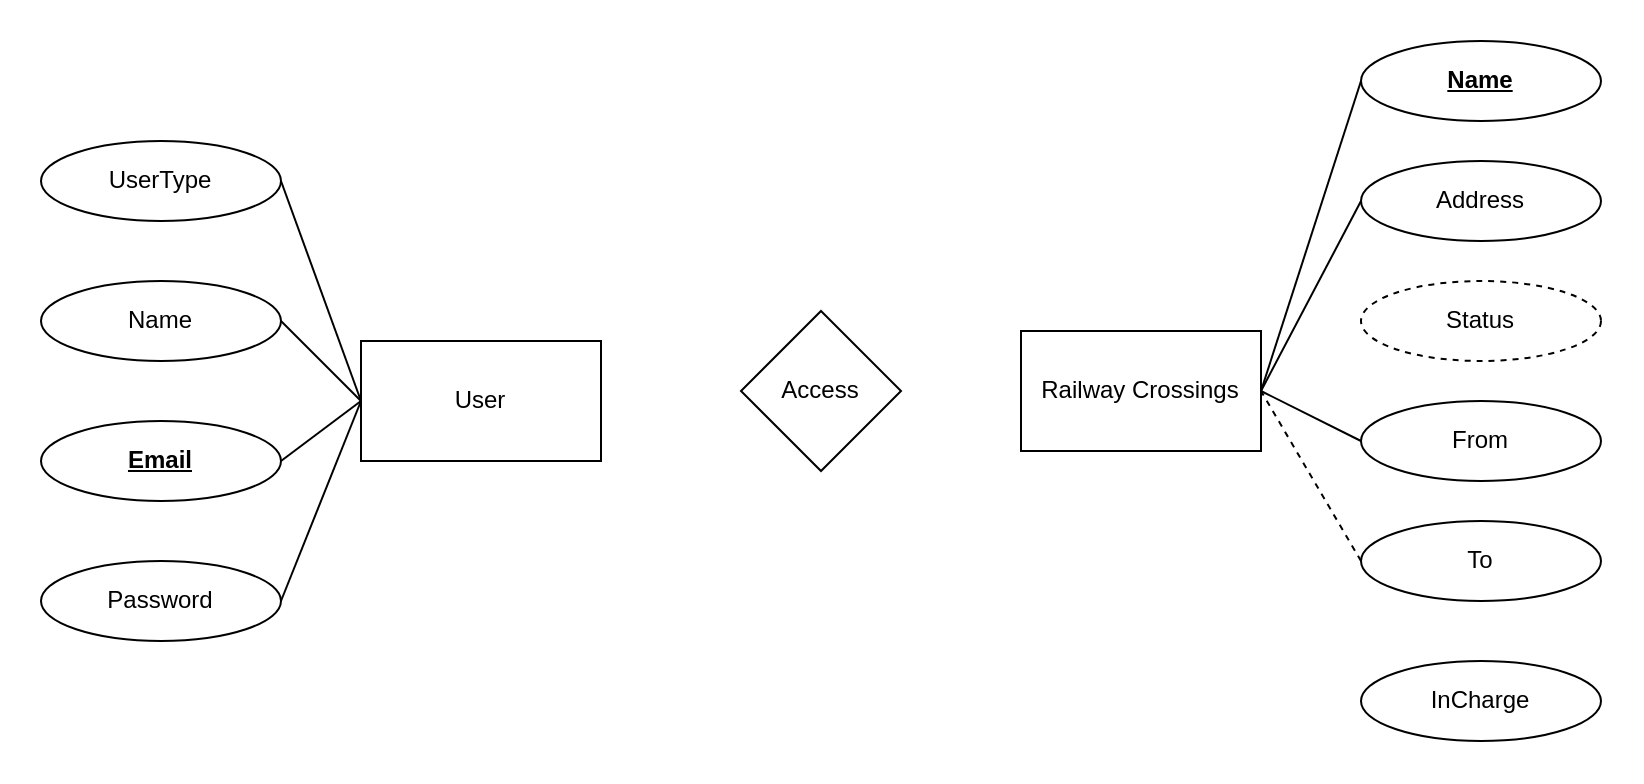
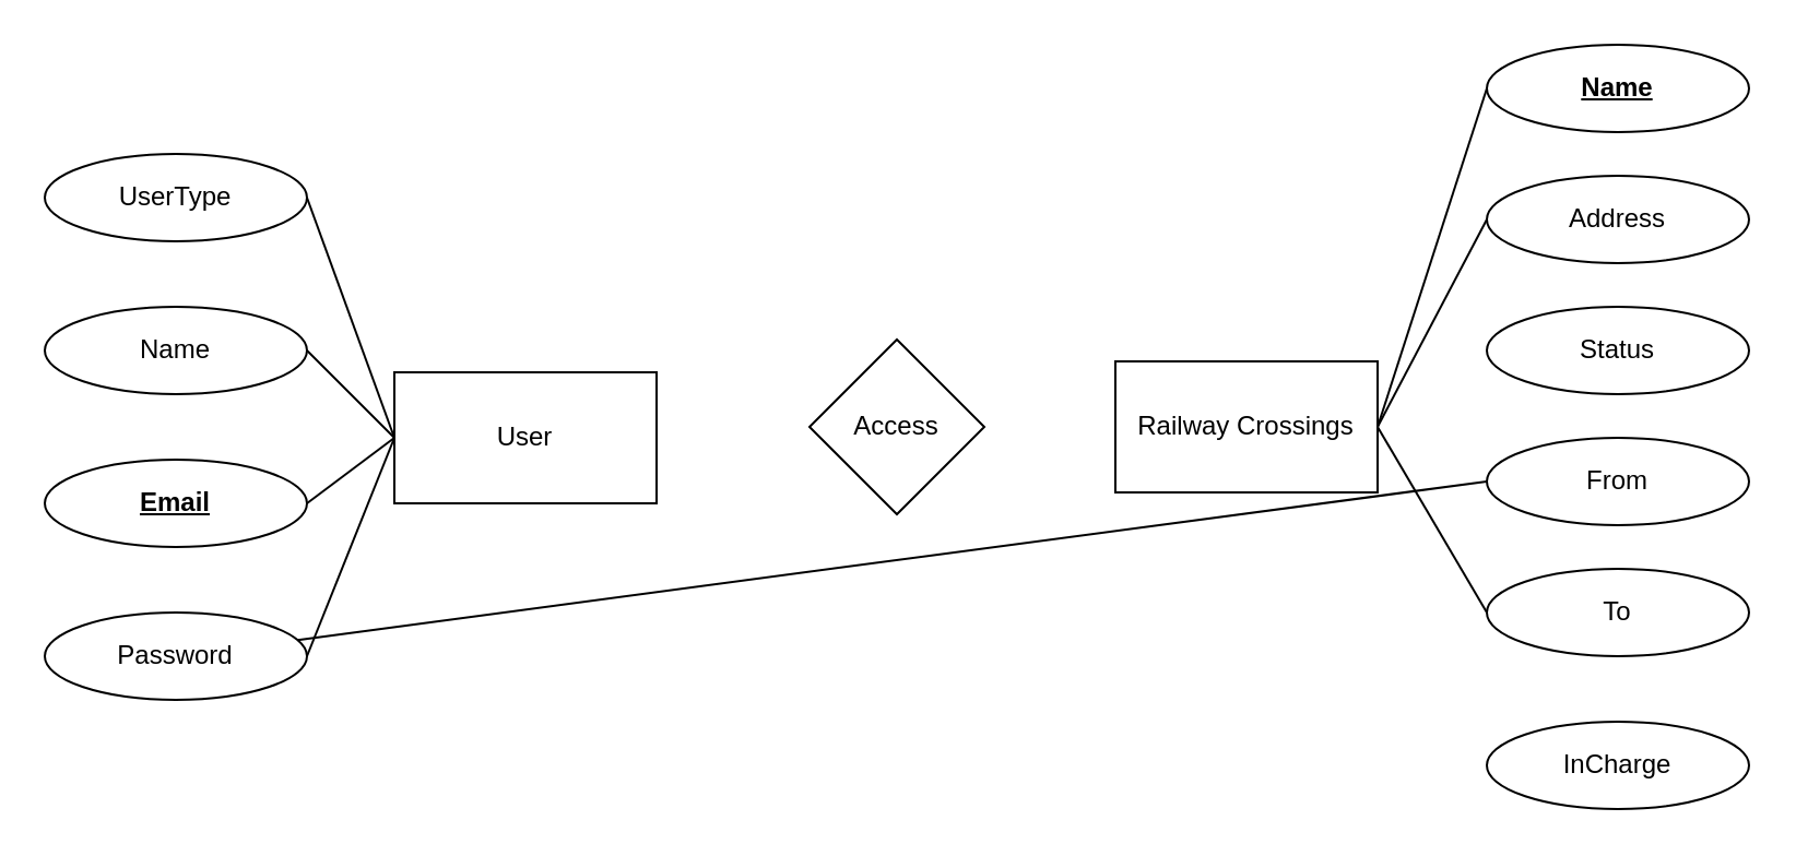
- <mxCell id="19" value="Status" style="ellipse;whiteSpace=wrap;html=1;dashed=1;" vertex="1" parent="13"><mxGeometry x="170" y="120" width="120" height="40" as="geometry" /></mxCell>
+ <mxCell id="19" value="Status" style="ellipse;whiteSpace=wrap;html=1;" vertex="1" parent="13"><mxGeometry x="170" y="120" width="120" height="40" as="geometry" /></mxCell>
- <mxCell id="23" value="" style="endArrow=none;html=1;rounded=0;exitX=0;exitY=0.5;exitDx=0;exitDy=0;entryX=1;entryY=0.5;entryDx=0;entryDy=0;" edge="1" parent="13" source="18" target="14"><mxGeometry width="50" height="50" relative="1" as="geometry"><mxPoint x="200" y="50" as="sourcePoint" /><mxPoint x="150" y="205" as="targetPoint" /></mxGeometry></mxCell>
+ <mxCell id="23" value="" style="endArrow=none;html=1;rounded=0;exitX=0;exitY=0.5;exitDx=0;exitDy=0;" edge="1" parent="13" source="18" target="8"><mxGeometry width="50" height="50" relative="1" as="geometry"><mxPoint x="200" y="50" as="sourcePoint" /><mxPoint x="150" y="205" as="targetPoint" /></mxGeometry></mxCell>
- <mxCell id="24" value="" style="endArrow=none;html=1;rounded=0;exitX=0;exitY=0.5;exitDx=0;exitDy=0;entryX=1;entryY=0.5;entryDx=0;entryDy=0;dashed=1;" edge="1" parent="13" source="16" target="14"><mxGeometry width="50" height="50" relative="1" as="geometry"><mxPoint x="210" y="60" as="sourcePoint" /><mxPoint x="160" y="215" as="targetPoint" /></mxGeometry></mxCell>
+ <mxCell id="24" value="" style="endArrow=none;html=1;rounded=0;exitX=0;exitY=0.5;exitDx=0;exitDy=0;entryX=1;entryY=0.5;entryDx=0;entryDy=0;" edge="1" parent="13" source="16" target="14"><mxGeometry width="50" height="50" relative="1" as="geometry"><mxPoint x="210" y="60" as="sourcePoint" /><mxPoint x="160" y="215" as="targetPoint" /></mxGeometry></mxCell>
